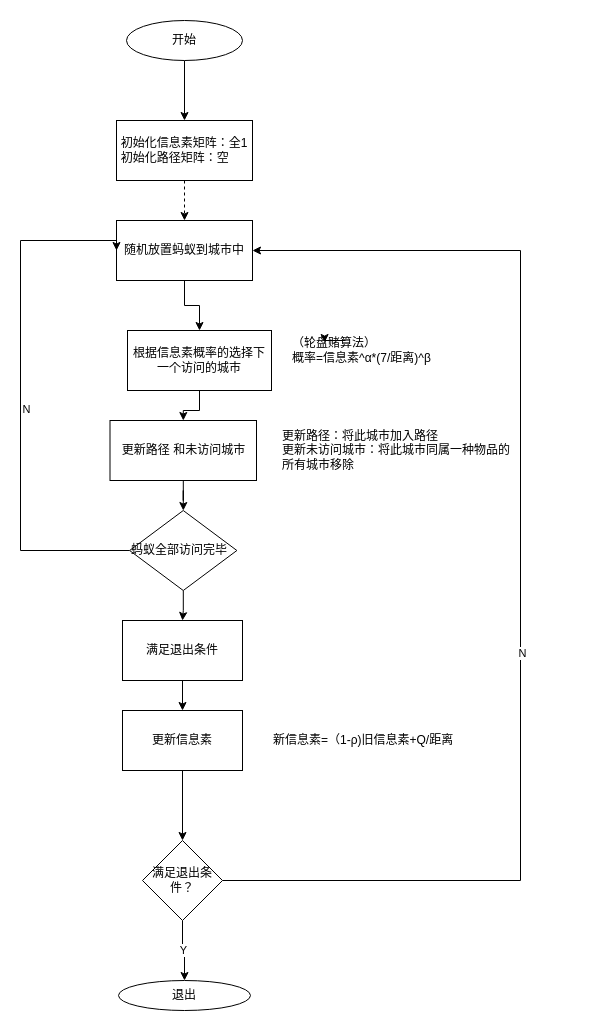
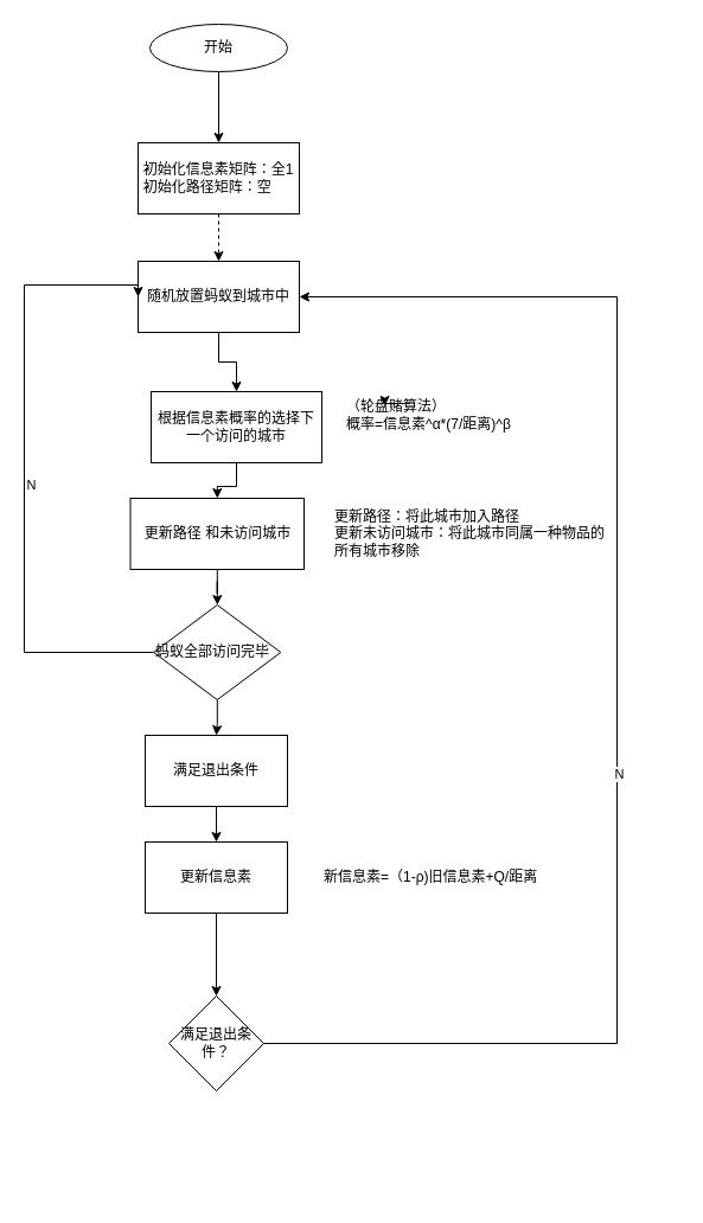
- <mxCell id="24" value="Y" style="edgeStyle=orthogonalEdgeStyle;rounded=0;orthogonalLoop=1;jettySize=auto;html=1;" edge="1" parent="1" source="27" target="28"><mxGeometry relative="1" as="geometry" /></mxCell>
- <mxCell id="28" value="退出" style="ellipse;whiteSpace=wrap;html=1;" vertex="1" parent="1"><mxGeometry x="117.99" y="980" width="132.01" height="30" as="geometry" /></mxCell>
